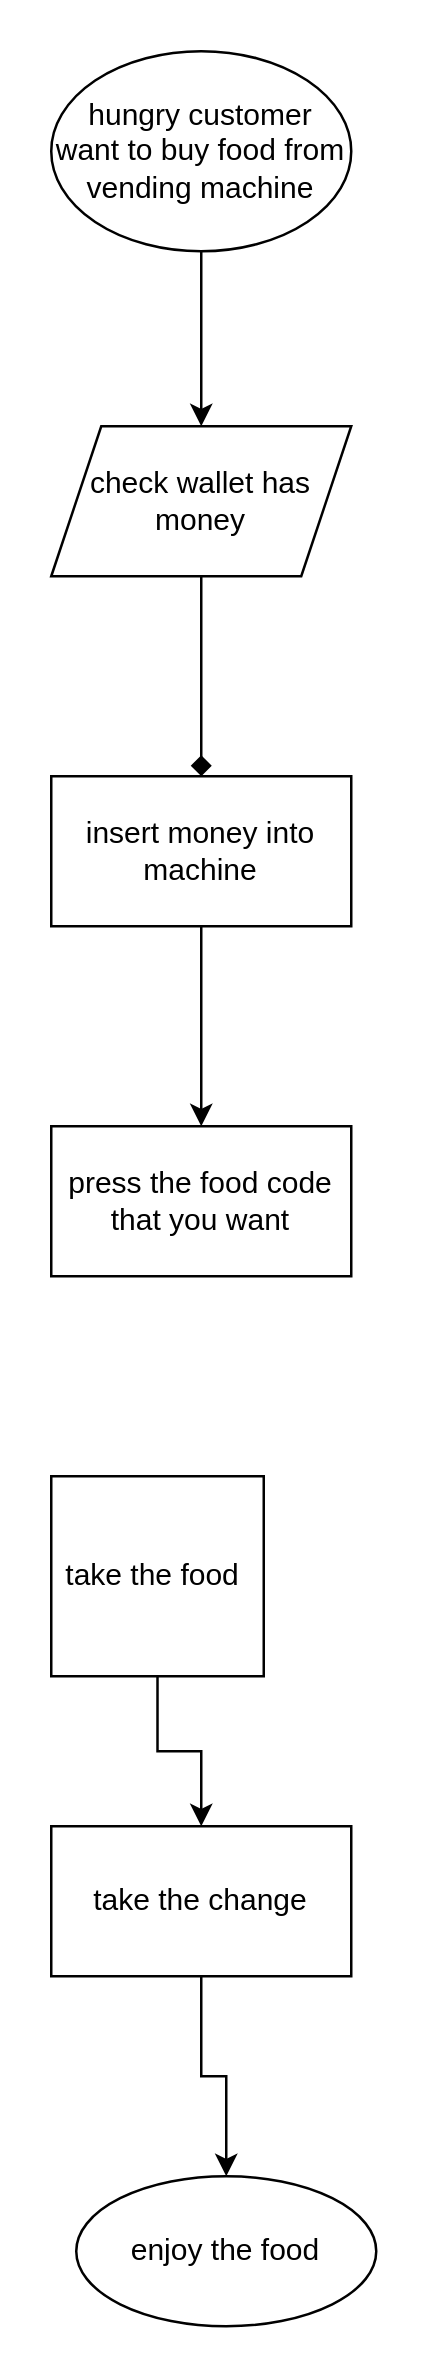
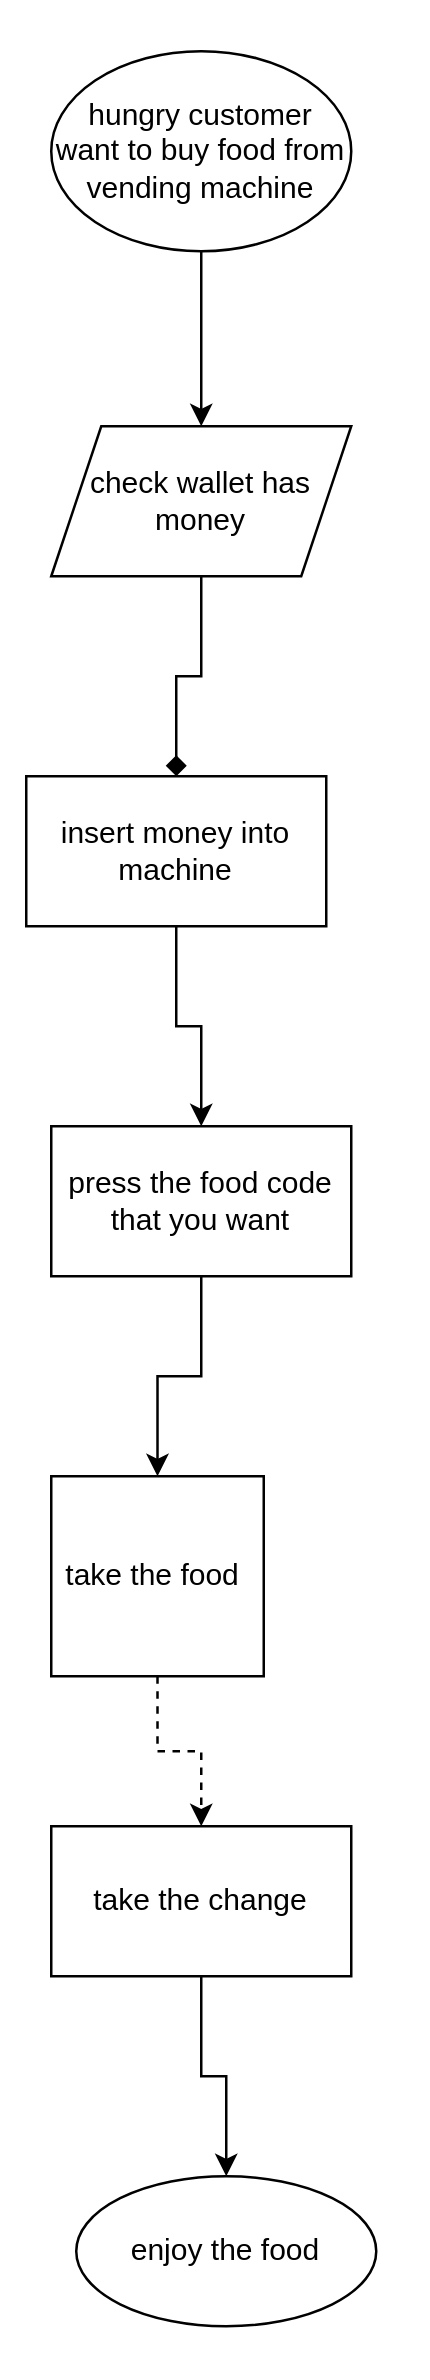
- <mxCell id="7" value="insert money into machine" style="whiteSpace=wrap;html=1;" vertex="1" parent="1"><mxGeometry x="20" y="310" width="120" height="60" as="geometry" /></mxCell>
+ <mxCell id="7" value="insert money into machine" style="whiteSpace=wrap;html=1;" vertex="1" parent="1"><mxGeometry x="10" y="310" width="120" height="60" as="geometry" /></mxCell>
+ <mxCell id="8" value="" style="edgeStyle=orthogonalEdgeStyle;rounded=0;orthogonalLoop=1;jettySize=auto;html=1;" edge="1" parent="1" source="9" target="11"><mxGeometry relative="1" as="geometry" /></mxCell>
- <mxCell id="10" value="" style="edgeStyle=orthogonalEdgeStyle;rounded=0;orthogonalLoop=1;jettySize=auto;html=1;" edge="1" parent="1" source="11" target="13"><mxGeometry relative="1" as="geometry" /></mxCell>
+ <mxCell id="10" value="" style="edgeStyle=orthogonalEdgeStyle;rounded=0;orthogonalLoop=1;jettySize=auto;html=1;dashed=1;" edge="1" parent="1" source="11" target="13"><mxGeometry relative="1" as="geometry" /></mxCell>
